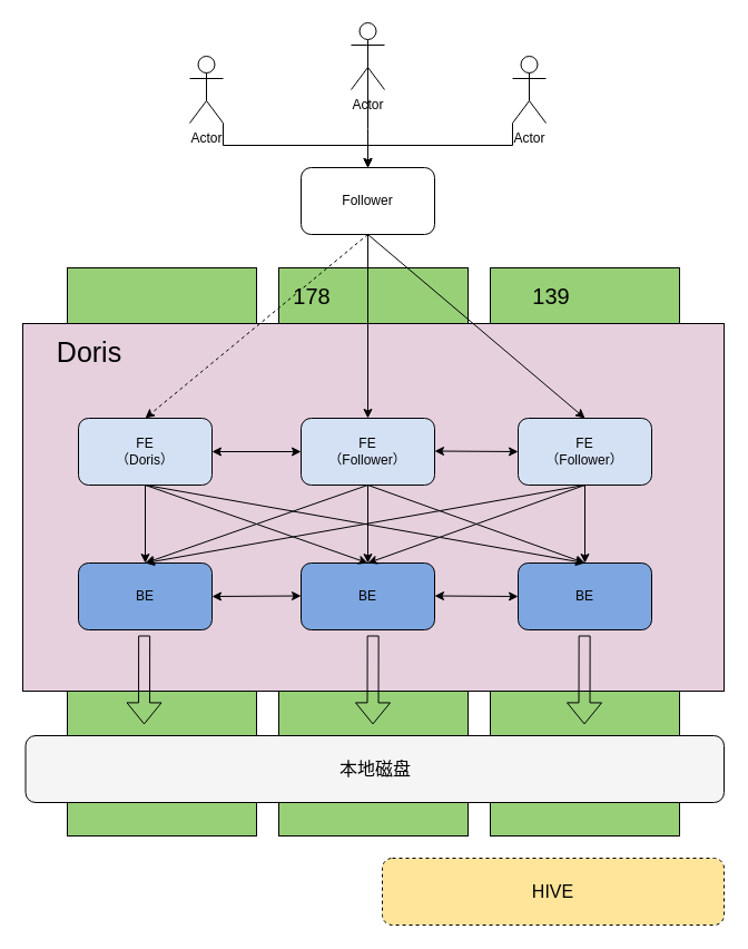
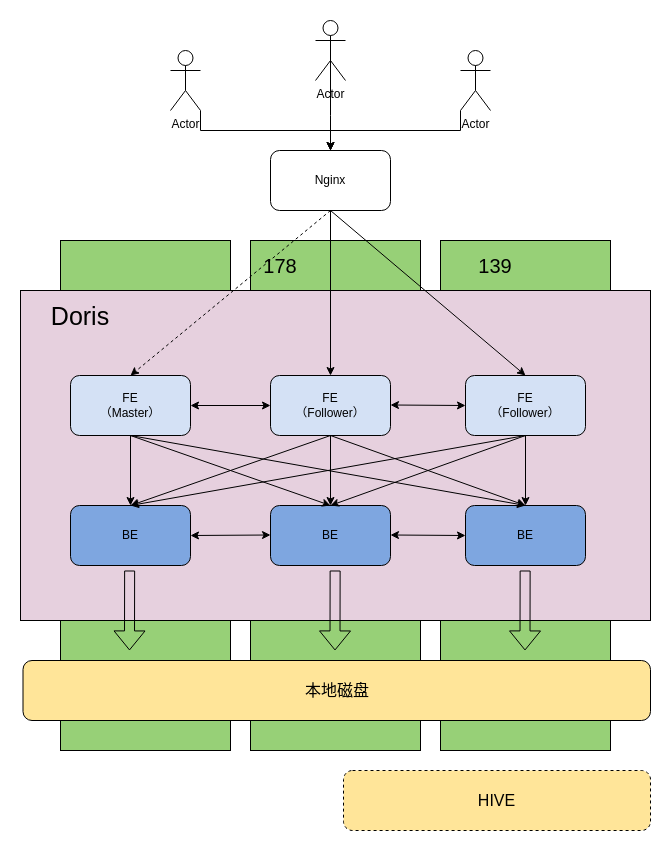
- <mxCell id="5" value="Follower" style="rounded=1;whiteSpace=wrap;html=1;" vertex="1" parent="1"><mxGeometry x="270" y="150" width="120" height="60" as="geometry" /></mxCell>
+ <mxCell id="5" value="Nginx" style="rounded=1;whiteSpace=wrap;html=1;" vertex="1" parent="1"><mxGeometry x="270" y="150" width="120" height="60" as="geometry" /></mxCell>
- <mxCell id="13" value="FE&lt;div&gt;（Doris）&lt;/div&gt;" style="rounded=1;whiteSpace=wrap;html=1;fillColor=#D4E1F5;" vertex="1" parent="1"><mxGeometry x="70" y="375" width="120" height="60" as="geometry" /></mxCell>
+ <mxCell id="13" value="FE&lt;div&gt;（Master）&lt;/div&gt;" style="rounded=1;whiteSpace=wrap;html=1;fillColor=#D4E1F5;" vertex="1" parent="1"><mxGeometry x="70" y="375" width="120" height="60" as="geometry" /></mxCell>
- <mxCell id="38" value="本地磁盘" style="rounded=1;whiteSpace=wrap;html=1;fontSize=16;fillColor=#f5f5f5;" vertex="1" parent="1"><mxGeometry x="22.5" y="660" width="627.5" height="60" as="geometry" /></mxCell>
+ <mxCell id="38" value="本地磁盘" style="rounded=1;whiteSpace=wrap;html=1;fontSize=16;fillColor=#FFE599;" vertex="1" parent="1"><mxGeometry x="22.5" y="660" width="627.5" height="60" as="geometry" /></mxCell>
